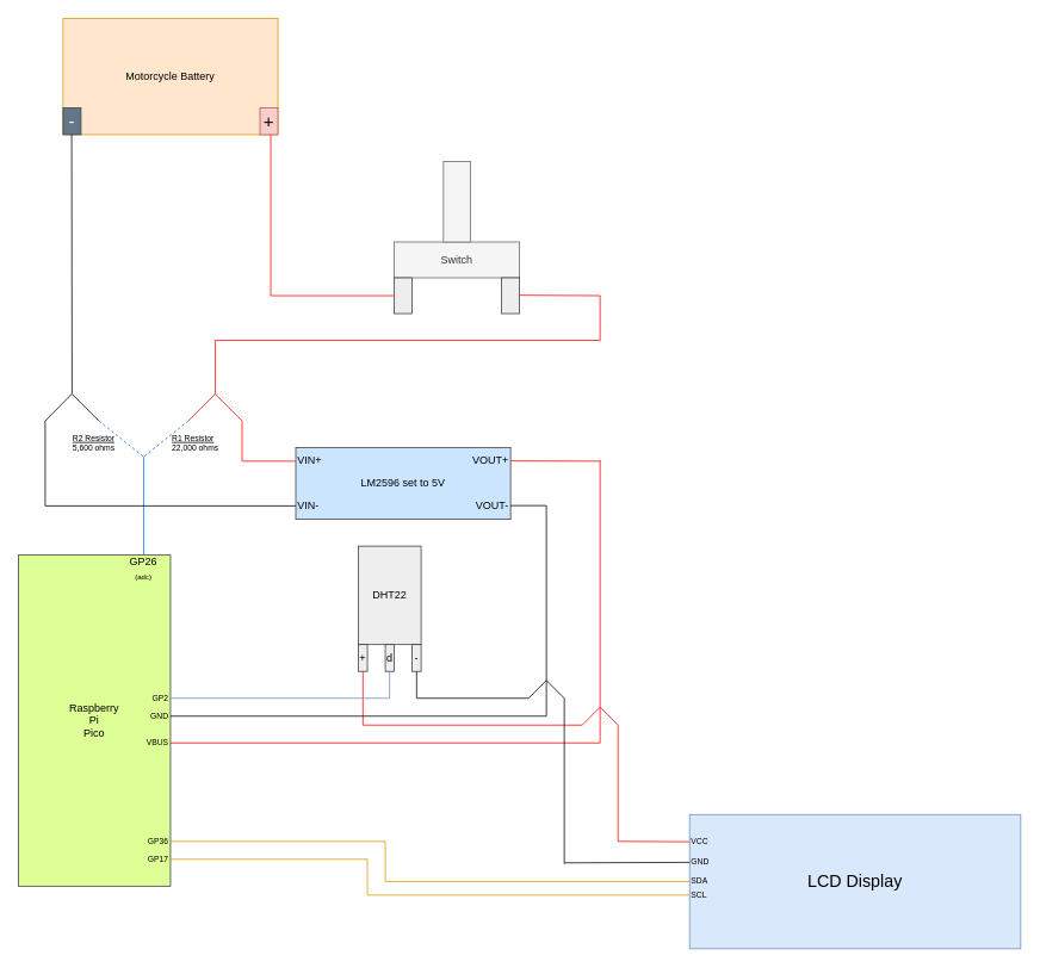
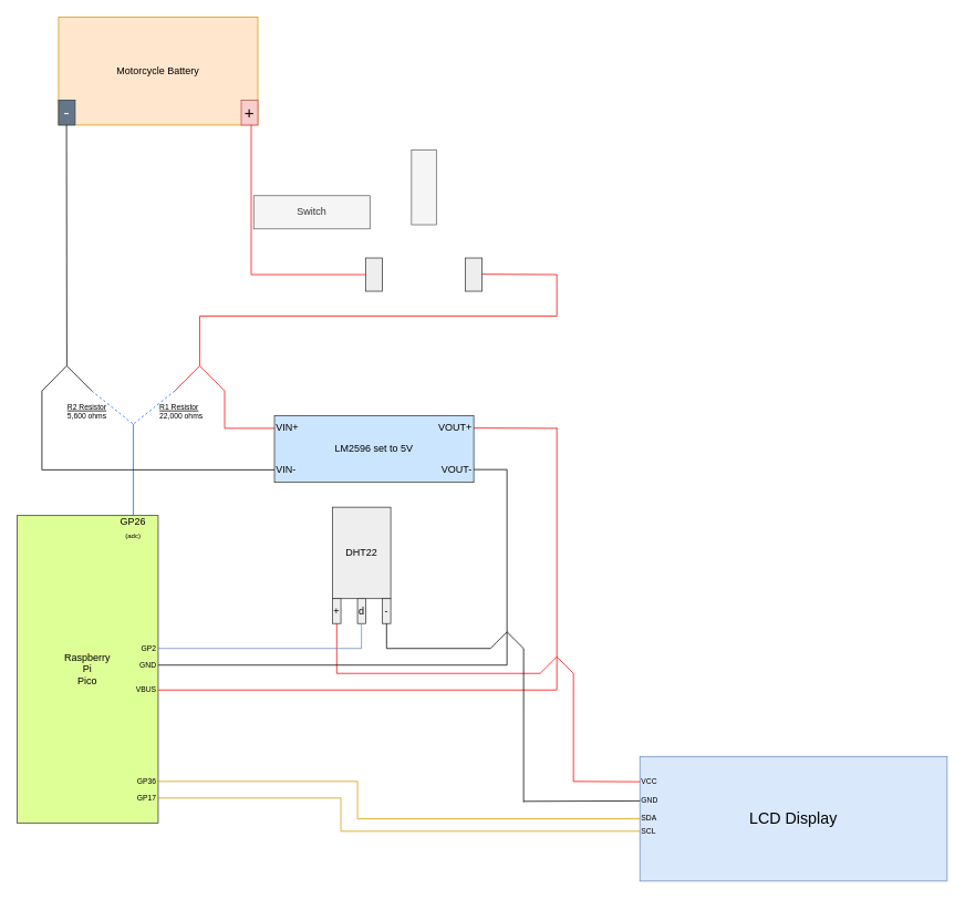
- <mxCell id="5" value="Switch" style="rounded=0;whiteSpace=wrap;html=1;fillColor=#f5f5f5;fontColor=#333333;strokeColor=#666666;" parent="1" vertex="1"><mxGeometry x="440" y="270" width="140" height="40" as="geometry" /></mxCell>
+ <mxCell id="5" value="Switch" style="rounded=0;whiteSpace=wrap;html=1;fillColor=#f5f5f5;fontColor=#333333;strokeColor=#666666;" parent="1" vertex="1"><mxGeometry x="305" y="235" width="140" height="40" as="geometry" /></mxCell>
